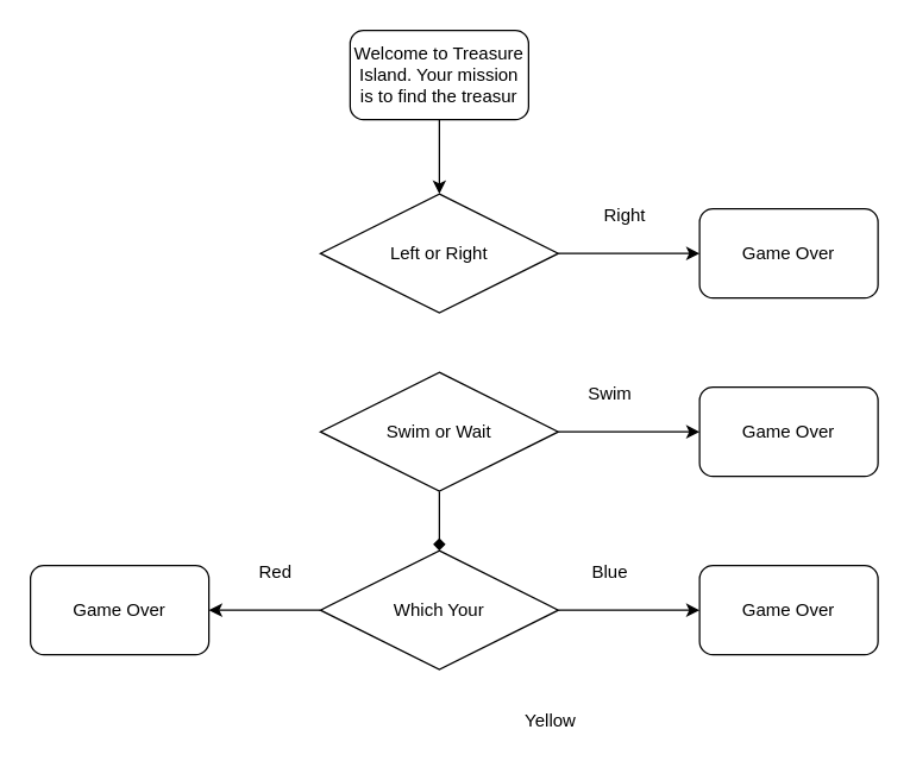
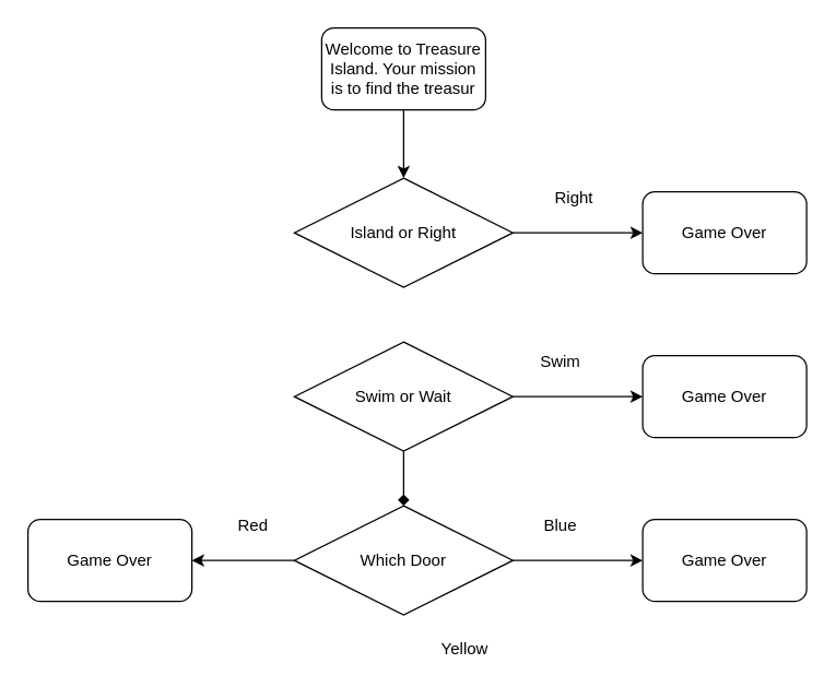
- <mxCell id="5" value="&lt;div&gt;Left or Right&lt;/div&gt;" style="rhombus;whiteSpace=wrap;html=1;" vertex="1" parent="1"><mxGeometry x="215" y="130" width="160" height="80" as="geometry" /></mxCell>
+ <mxCell id="5" value="&lt;div&gt;Island or Right&lt;/div&gt;" style="rhombus;whiteSpace=wrap;html=1;" vertex="1" parent="1"><mxGeometry x="215" y="130" width="160" height="80" as="geometry" /></mxCell>
- <mxCell id="10" value="&lt;div&gt;Which Your&lt;/div&gt;" style="rhombus;whiteSpace=wrap;html=1;" vertex="1" parent="1"><mxGeometry x="215" y="370" width="160" height="80" as="geometry" /></mxCell>
+ <mxCell id="10" value="&lt;div&gt;Which Door&lt;/div&gt;" style="rhombus;whiteSpace=wrap;html=1;" vertex="1" parent="1"><mxGeometry x="215" y="370" width="160" height="80" as="geometry" /></mxCell>
- <mxCell id="20" value="Yellow" style="text;html=1;align=center;verticalAlign=middle;whiteSpace=wrap;rounded=0;" vertex="1" parent="1"><mxGeometry x="340" y="470" width="60" height="30" as="geometry" /></mxCell>
+ <mxCell id="20" value="Yellow" style="text;html=1;align=center;verticalAlign=middle;whiteSpace=wrap;rounded=0;" vertex="1" parent="1"><mxGeometry x="310" y="460" width="60" height="30" as="geometry" /></mxCell>
